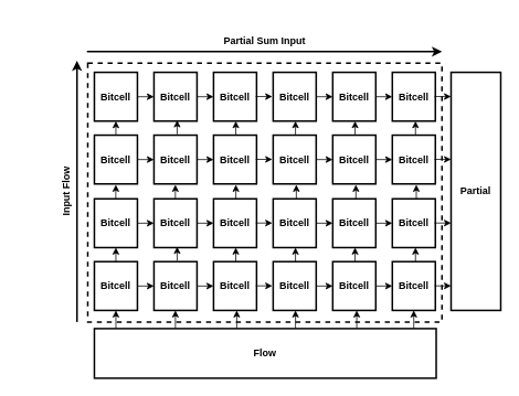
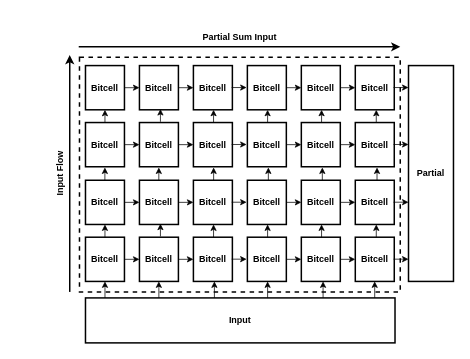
- <mxCell id="69" value="&lt;b&gt;Flow &lt;br&gt;&lt;/b&gt;" style="rounded=0;whiteSpace=wrap;html=1;labelBackgroundColor=none;fontFamily=Helvetica;fontColor=default;strokeWidth=2;fillColor=none;" vertex="1" parent="1"><mxGeometry x="113" y="397" width="413" height="60" as="geometry" /></mxCell>
+ <mxCell id="69" value="&lt;b&gt;Input &lt;br&gt;&lt;/b&gt;" style="rounded=0;whiteSpace=wrap;html=1;labelBackgroundColor=none;fontFamily=Helvetica;fontColor=default;strokeWidth=2;fillColor=none;" vertex="1" parent="1"><mxGeometry x="113" y="397" width="413" height="60" as="geometry" /></mxCell>
